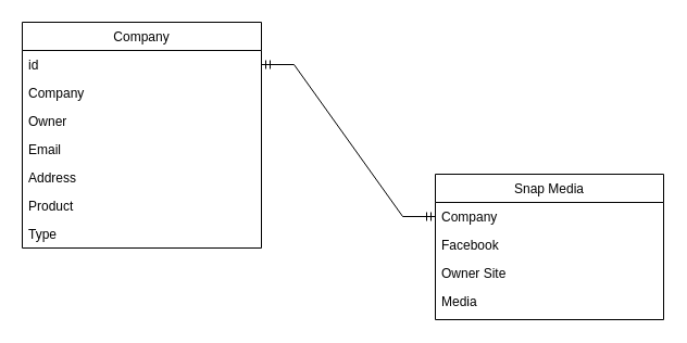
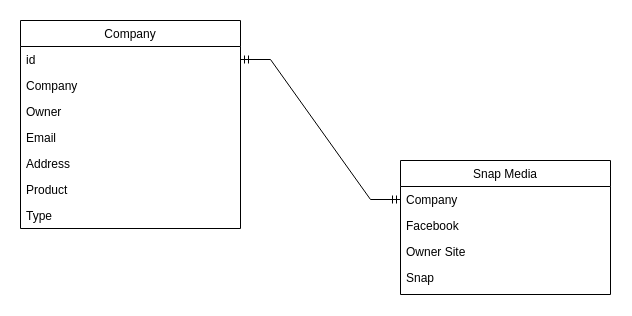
- <mxCell id="14" value="Media" style="text;strokeColor=none;fillColor=none;align=left;verticalAlign=top;spacingLeft=4;spacingRight=4;overflow=hidden;rotatable=0;points=[[0,0.5],[1,0.5]];portConstraint=eastwest;" vertex="1" parent="10"><mxGeometry y="104" width="210" height="30" as="geometry" /></mxCell>
+ <mxCell id="14" value="Snap" style="text;strokeColor=none;fillColor=none;align=left;verticalAlign=top;spacingLeft=4;spacingRight=4;overflow=hidden;rotatable=0;points=[[0,0.5],[1,0.5]];portConstraint=eastwest;" vertex="1" parent="10"><mxGeometry y="104" width="210" height="30" as="geometry" /></mxCell>
